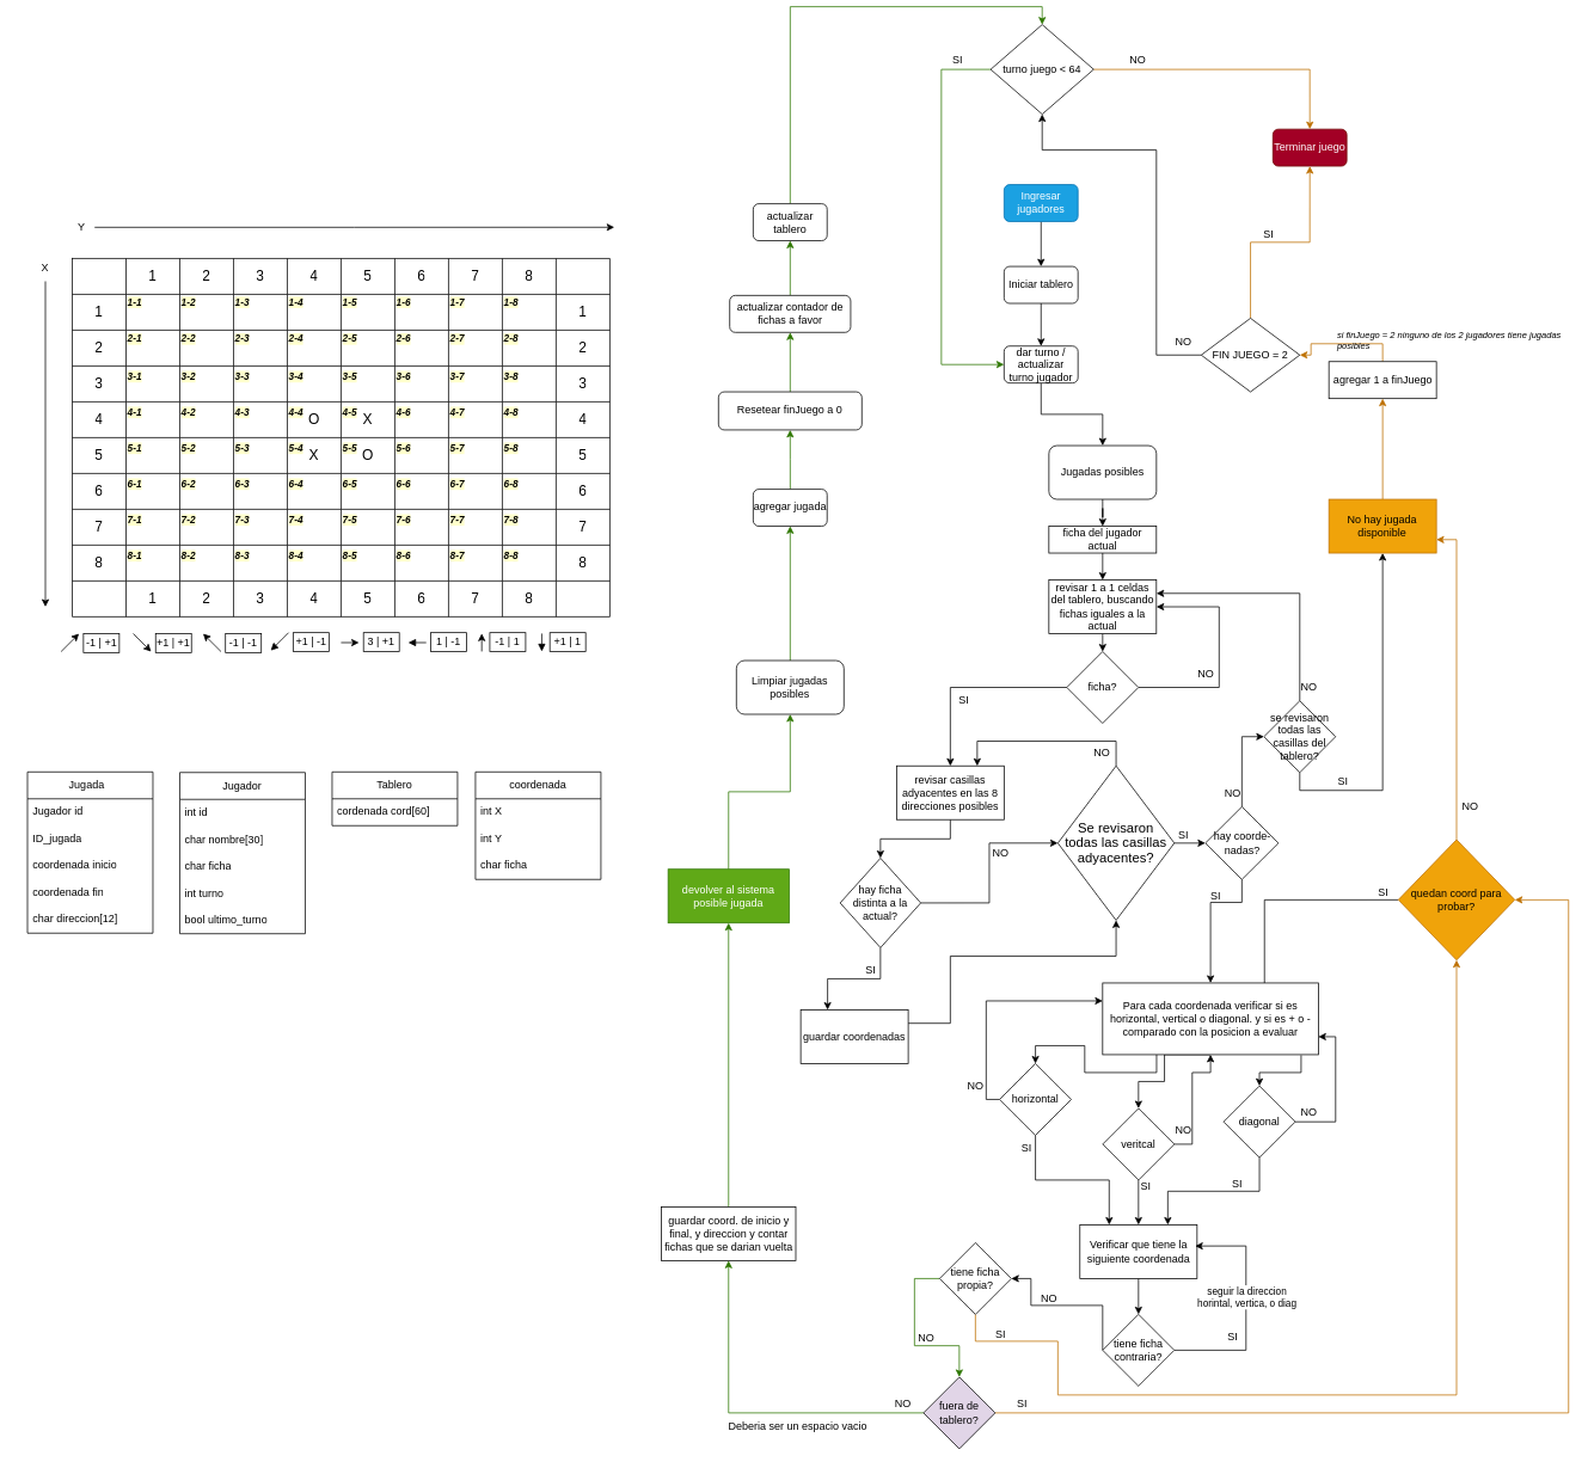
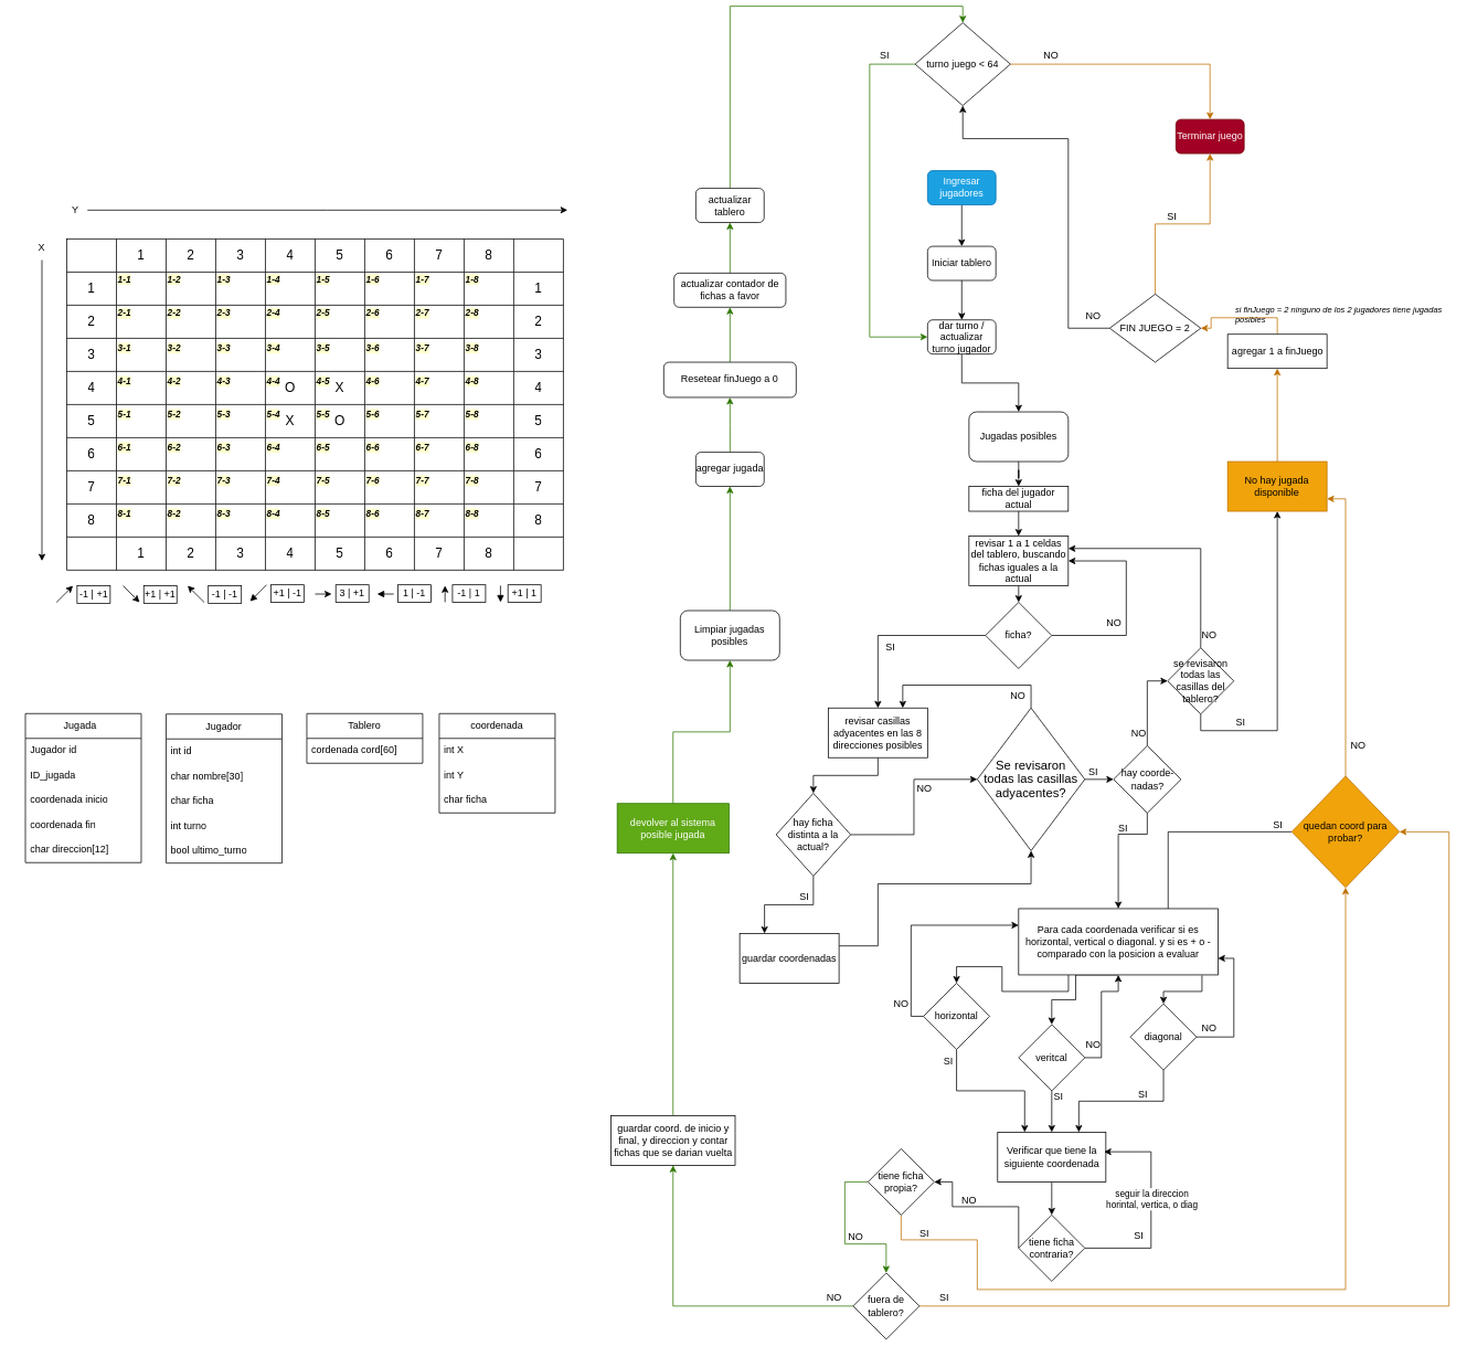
- <mxCell id="70" value="fuera de tablero?" style="rhombus;whiteSpace=wrap;html=1;fillColor=#e1d5e7;" parent="1" vertex="1"><mxGeometry x="1030" y="1530" width="80" height="80" as="geometry" /></mxCell>
+ <mxCell id="70" value="fuera de tablero?" style="rhombus;whiteSpace=wrap;html=1;" parent="1" vertex="1"><mxGeometry x="1030" y="1530" width="80" height="80" as="geometry" /></mxCell>
- <mxCell id="63" value="Deberia ser un espacio vacio" style="text;html=1;align=center;verticalAlign=middle;whiteSpace=wrap;rounded=0;" parent="1" vertex="1"><mxGeometry x="810" y="1570" width="160" height="30" as="geometry" /></mxCell>
